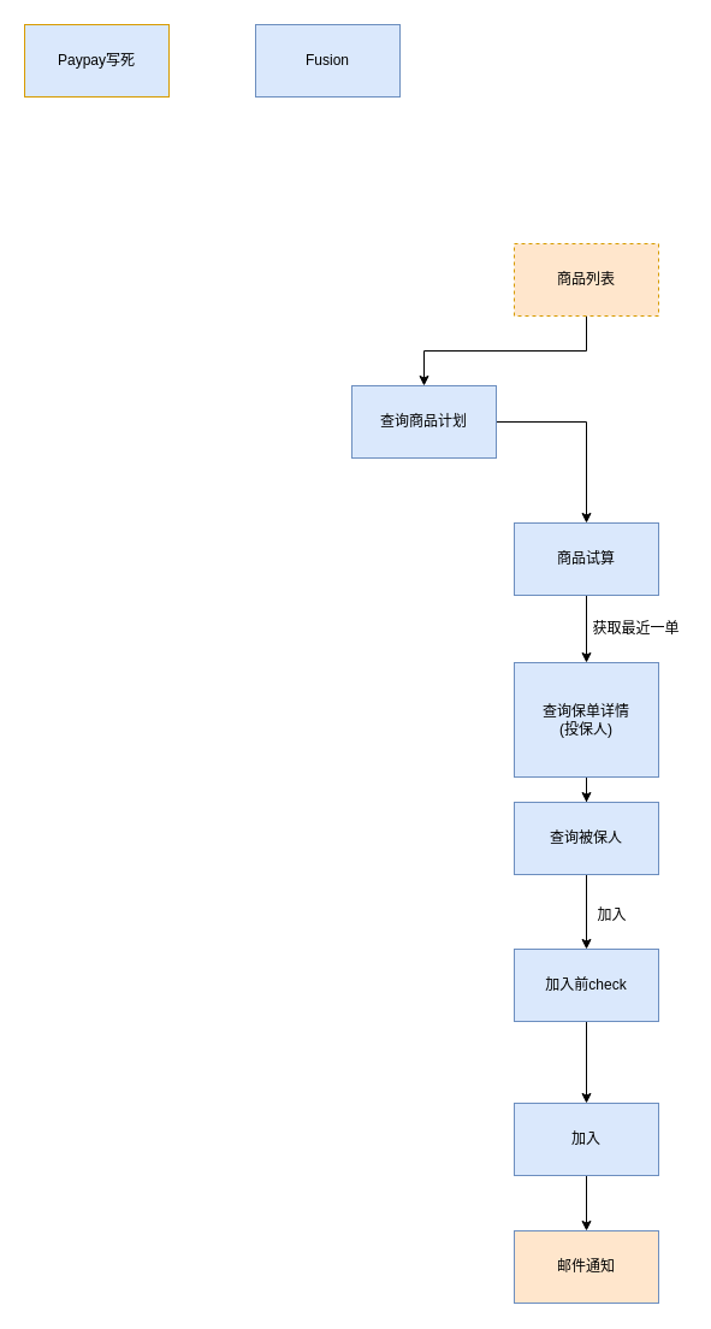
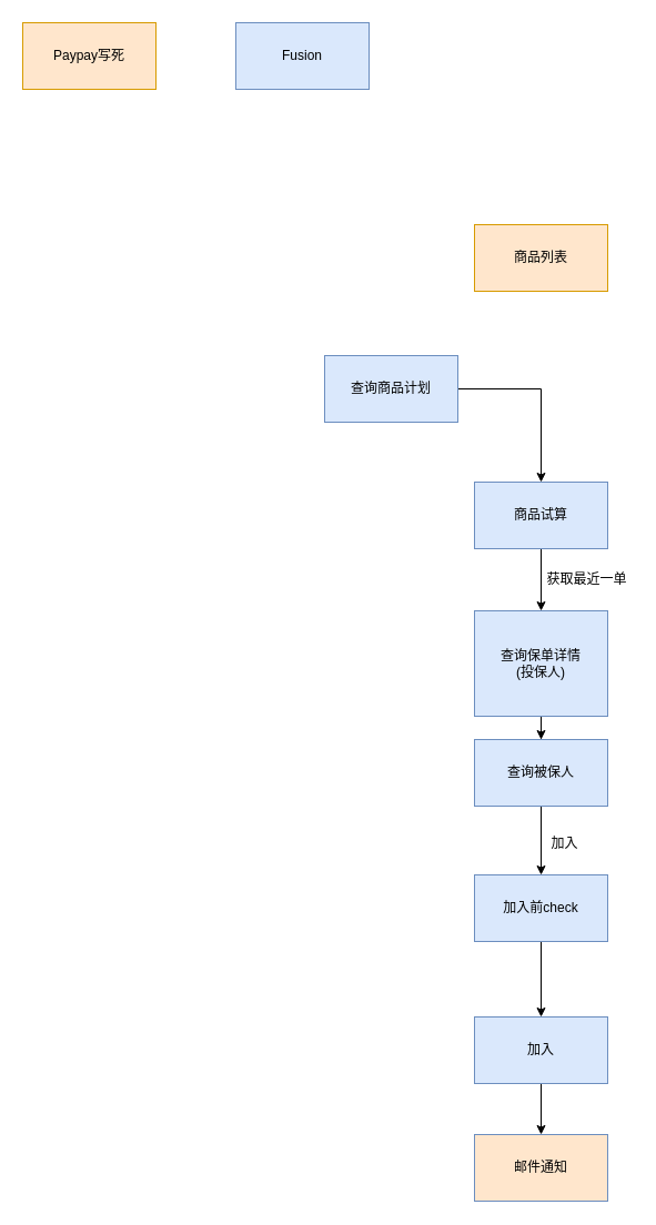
- <mxCell id="6" value="Paypay写死" style="rounded=0;whiteSpace=wrap;html=1;fillColor=#dae8fc;strokeColor=#d79b00;" vertex="1" parent="1"><mxGeometry x="20" y="20" width="120" height="60" as="geometry" /></mxCell>
+ <mxCell id="6" value="Paypay写死" style="rounded=0;whiteSpace=wrap;html=1;fillColor=#ffe6cc;strokeColor=#d79b00;" vertex="1" parent="1"><mxGeometry x="20" y="20" width="120" height="60" as="geometry" /></mxCell>
- <mxCell id="5" value="商品列表" style="rounded=0;whiteSpace=wrap;html=1;fillColor=#ffe6cc;strokeColor=#d79b00;dashed=1;" vertex="1" parent="1"><mxGeometry x="427" y="202" width="120" height="60" as="geometry" /></mxCell>
+ <mxCell id="5" value="商品列表" style="rounded=0;whiteSpace=wrap;html=1;fillColor=#ffe6cc;strokeColor=#d79b00;" vertex="1" parent="1"><mxGeometry x="427" y="202" width="120" height="60" as="geometry" /></mxCell>
- <mxCell id="4" style="edgeStyle=orthogonalEdgeStyle;rounded=0;orthogonalLoop=1;jettySize=auto;html=1;exitX=0.5;exitY=1;exitDx=0;exitDy=0;" edge="1" parent="1" source="5" target="3"><mxGeometry relative="1" as="geometry" /></mxCell>
